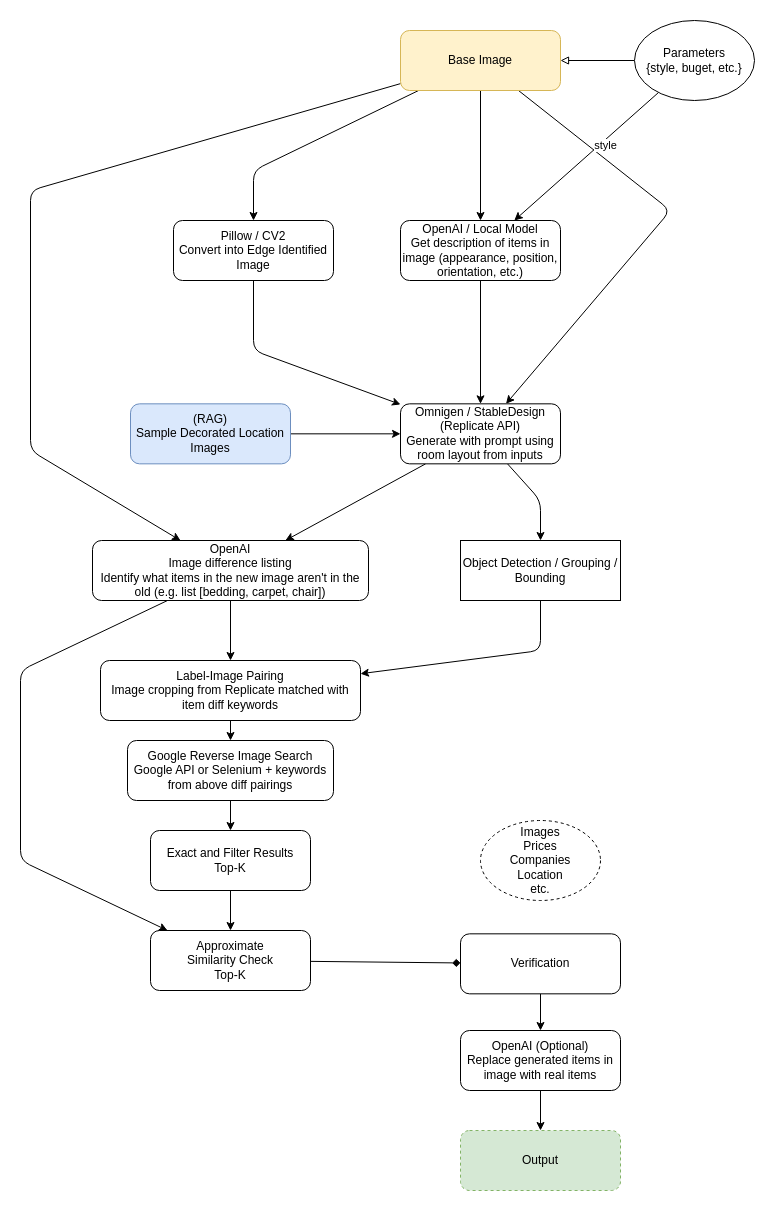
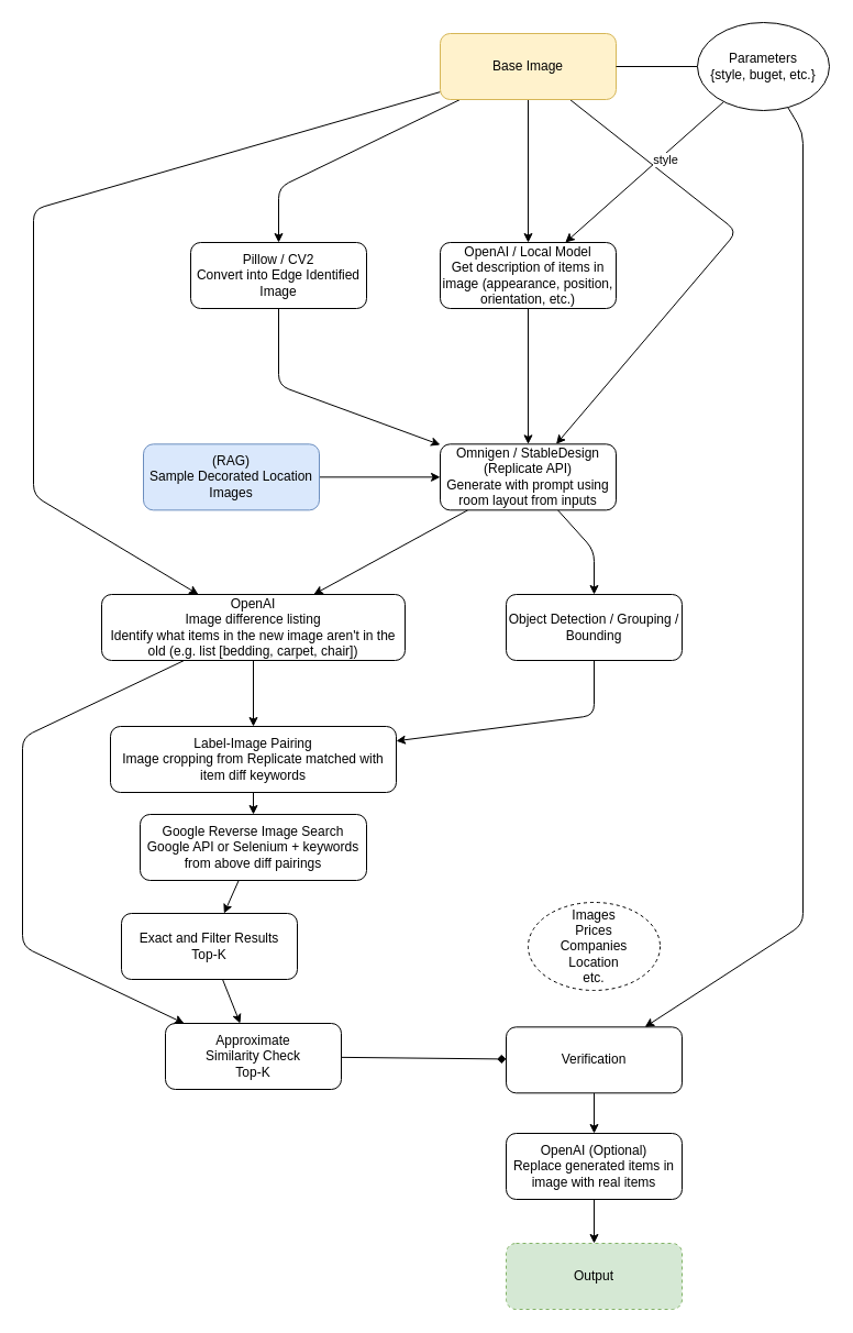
- <mxCell id="16" style="edgeStyle=none;html=1;endArrow=block;endFill=0;" parent="1" source="20" target="6" edge="1"><mxGeometry relative="1" as="geometry" /></mxCell>
+ <mxCell id="16" style="edgeStyle=none;html=1;endArrow=none;endFill=0;" parent="1" source="20" target="6" edge="1"><mxGeometry relative="1" as="geometry" /></mxCell>
+ <mxCell id="17" style="edgeStyle=none;html=1;" parent="1" source="20" target="15" edge="1"><mxGeometry relative="1" as="geometry"><Array as="points"><mxPoint x="730" y="120" /><mxPoint x="730" y="840" /></Array></mxGeometry></mxCell>
- <mxCell id="39" value="Object Detection / Grouping / Bounding" style="whiteSpace=wrap;html=1;rounded=0;" parent="1" vertex="1"><mxGeometry x="460" y="540" width="160" height="60" as="geometry" /></mxCell>
+ <mxCell id="39" value="Object Detection / Grouping / Bounding" style="rounded=1;whiteSpace=wrap;html=1;" parent="1" vertex="1"><mxGeometry x="460" y="540" width="160" height="60" as="geometry" /></mxCell>
- <mxCell id="10" value="Exact and Filter Results&lt;div&gt;&lt;span style=&quot;background-color: transparent;&quot;&gt;Top-K&lt;/span&gt;&lt;br&gt;&lt;/div&gt;" style="rounded=1;whiteSpace=wrap;html=1;" parent="1" vertex="1"><mxGeometry x="150" y="830" width="160" height="60" as="geometry" /></mxCell>
+ <mxCell id="10" value="Exact and Filter Results&lt;div&gt;&lt;span style=&quot;background-color: transparent;&quot;&gt;Top-K&lt;/span&gt;&lt;br&gt;&lt;/div&gt;" style="rounded=1;whiteSpace=wrap;html=1;" parent="1" vertex="1"><mxGeometry x="110" y="830" width="160" height="60" as="geometry" /></mxCell>
